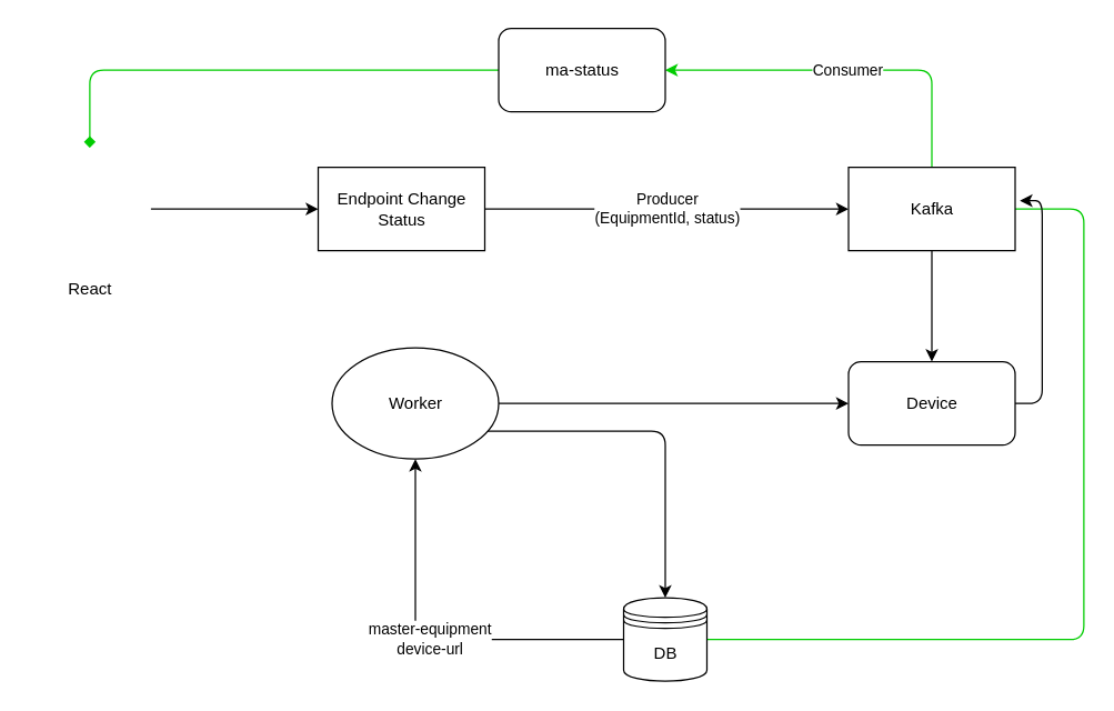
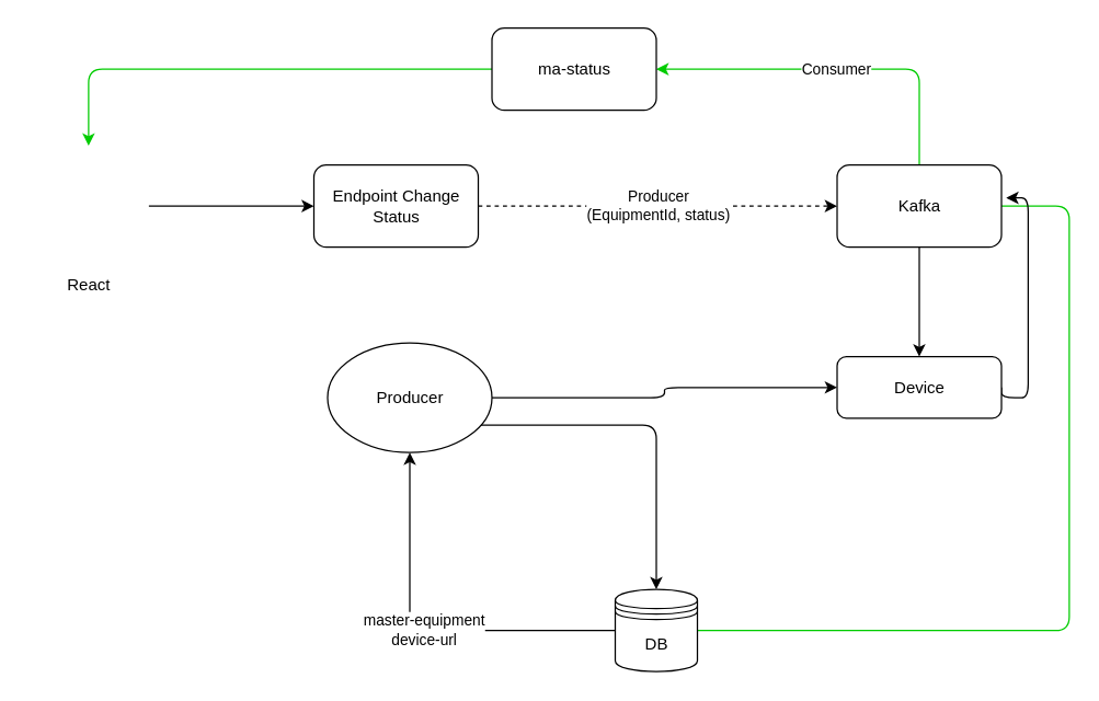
- <mxCell id="17" style="edgeStyle=orthogonalEdgeStyle;rounded=1;orthogonalLoop=1;jettySize=auto;html=1;strokeColor=#00CC00;endArrow=diamond;" edge="1" parent="1" source="18" target="16"><mxGeometry relative="1" as="geometry" /></mxCell>
+ <mxCell id="17" style="edgeStyle=orthogonalEdgeStyle;rounded=1;orthogonalLoop=1;jettySize=auto;html=1;strokeColor=#00CC00;" edge="1" parent="1" source="18" target="16"><mxGeometry relative="1" as="geometry" /></mxCell>
- <mxCell id="3" value="Endpoint Change Status" style="whiteSpace=wrap;html=1;rounded=0;" vertex="1" parent="1"><mxGeometry x="228.5" y="120" width="120" height="60" as="geometry" /></mxCell>
+ <mxCell id="3" value="Endpoint Change Status" style="rounded=1;whiteSpace=wrap;html=1;" vertex="1" parent="1"><mxGeometry x="228.5" y="120" width="120" height="60" as="geometry" /></mxCell>
- <mxCell id="2" value="&lt;div&gt;Producer&lt;/div&gt;&lt;div&gt;(EquipmentId, status)&lt;/div&gt;" style="edgeStyle=orthogonalEdgeStyle;rounded=1;orthogonalLoop=1;jettySize=auto;html=1;" edge="1" parent="1" source="3" target="7"><mxGeometry relative="1" as="geometry"><mxPoint x="610.5" y="159" as="targetPoint" /></mxGeometry></mxCell>
+ <mxCell id="2" value="&lt;div&gt;Producer&lt;/div&gt;&lt;div&gt;(EquipmentId, status)&lt;/div&gt;" style="edgeStyle=orthogonalEdgeStyle;rounded=1;orthogonalLoop=1;jettySize=auto;html=1;dashed=1;" edge="1" parent="1" source="3" target="7"><mxGeometry relative="1" as="geometry"><mxPoint x="610.5" y="159" as="targetPoint" /></mxGeometry></mxCell>
- <mxCell id="7" value="Kafka" style="whiteSpace=wrap;html=1;rounded=0;" vertex="1" parent="1"><mxGeometry x="610.5" y="120" width="120" height="60" as="geometry" /></mxCell>
+ <mxCell id="7" value="Kafka" style="rounded=1;whiteSpace=wrap;html=1;" vertex="1" parent="1"><mxGeometry x="610.5" y="120" width="120" height="60" as="geometry" /></mxCell>
- <mxCell id="12" value="Worker" style="ellipse;whiteSpace=wrap;html=1;rounded=1;" vertex="1" parent="1"><mxGeometry x="238.5" y="250" width="120" height="80" as="geometry" /></mxCell>
+ <mxCell id="12" value="Producer" style="ellipse;whiteSpace=wrap;html=1;rounded=1;" vertex="1" parent="1"><mxGeometry x="238.5" y="250" width="120" height="80" as="geometry" /></mxCell>
- <mxCell id="9" value="Device" style="rounded=1;whiteSpace=wrap;html=1;" vertex="1" parent="1"><mxGeometry x="610.5" y="260" width="120" height="60" as="geometry" /></mxCell>
+ <mxCell id="9" value="Device" style="rounded=1;whiteSpace=wrap;html=1;" vertex="1" parent="1"><mxGeometry x="610.5" y="260" width="120" height="45" as="geometry" /></mxCell>
